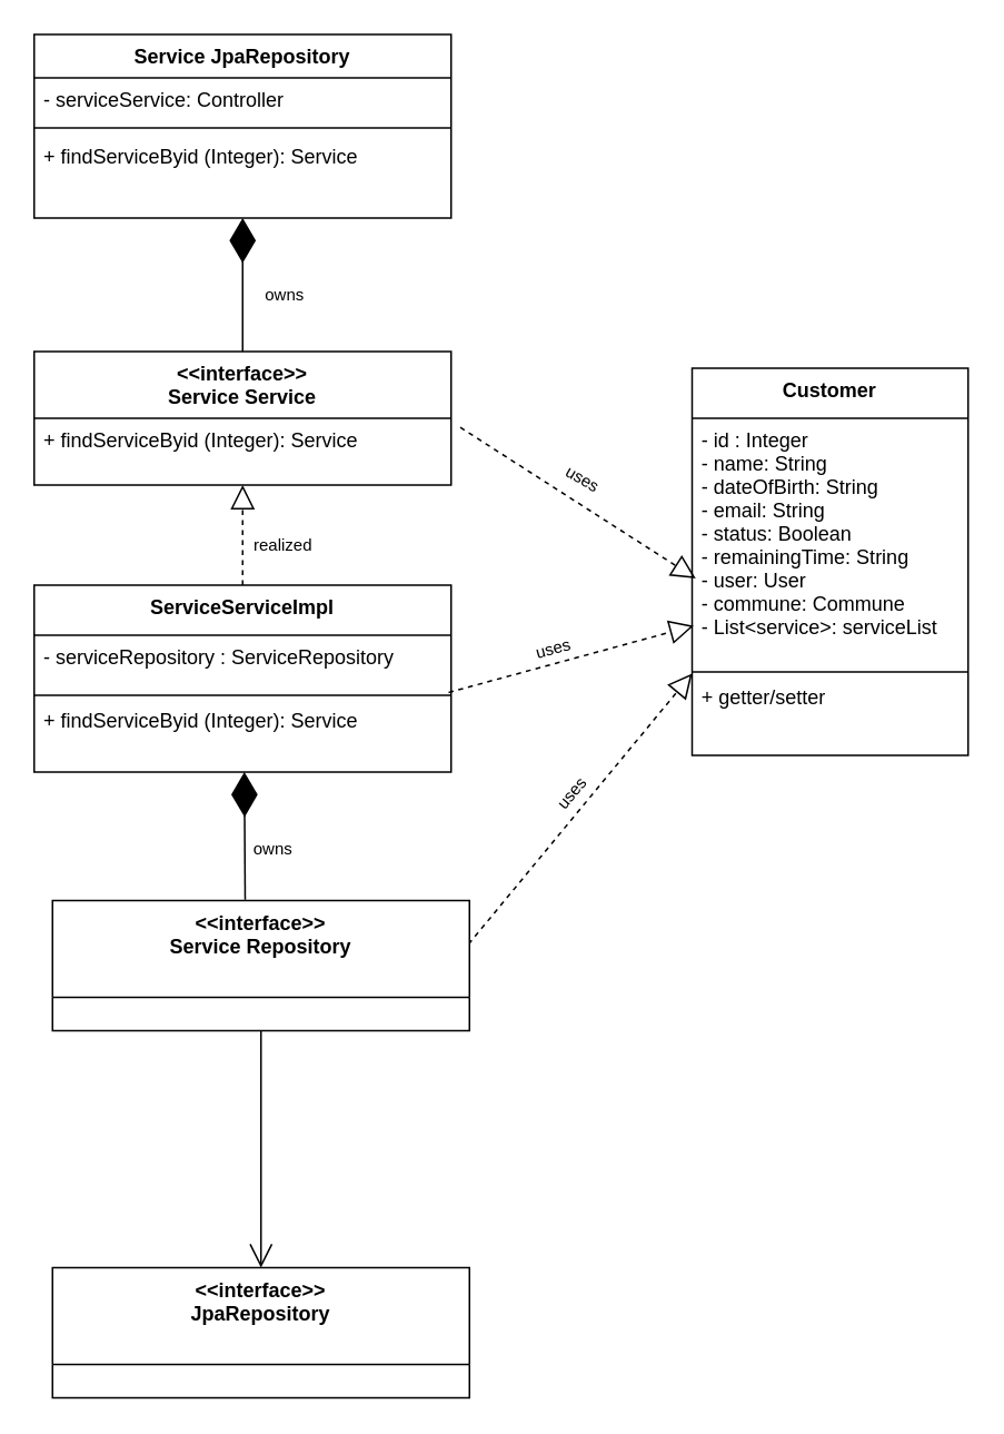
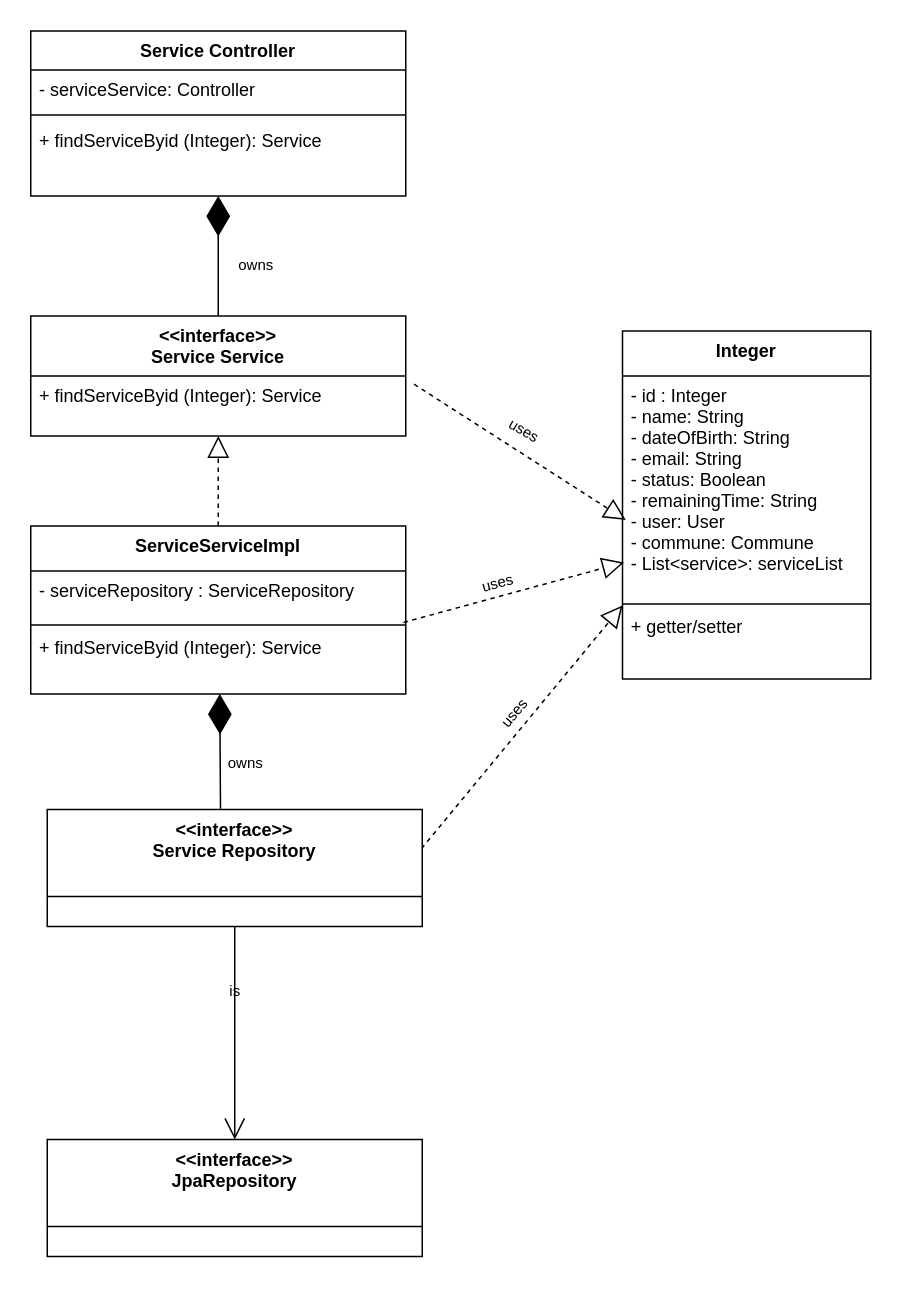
- <mxCell id="6" value="Service JpaRepository" style="swimlane;fontStyle=1;align=center;verticalAlign=top;childLayout=stackLayout;horizontal=1;startSize=26;horizontalStack=0;resizeParent=1;resizeLast=0;collapsible=1;marginBottom=0;rounded=0;shadow=0;strokeWidth=1;" parent="1" vertex="1"><mxGeometry x="20" y="20" width="250" height="110" as="geometry"><mxRectangle x="230" y="140" width="160" height="26" as="alternateBounds" /></mxGeometry></mxCell>
+ <mxCell id="6" value="Service Controller" style="swimlane;fontStyle=1;align=center;verticalAlign=top;childLayout=stackLayout;horizontal=1;startSize=26;horizontalStack=0;resizeParent=1;resizeLast=0;collapsible=1;marginBottom=0;rounded=0;shadow=0;strokeWidth=1;" parent="1" vertex="1"><mxGeometry x="20" y="20" width="250" height="110" as="geometry"><mxRectangle x="230" y="140" width="160" height="26" as="alternateBounds" /></mxGeometry></mxCell>
- <mxCell id="2" value="Customer" style="swimlane;fontStyle=1;align=center;verticalAlign=top;childLayout=stackLayout;horizontal=1;startSize=30;horizontalStack=0;resizeParent=1;resizeLast=0;collapsible=1;marginBottom=0;rounded=0;shadow=0;strokeWidth=1;" parent="1" vertex="1"><mxGeometry x="414.5" y="220" width="165.5" height="232" as="geometry"><mxRectangle x="230" y="140" width="160" height="26" as="alternateBounds" /></mxGeometry></mxCell>
+ <mxCell id="2" value="Integer" style="swimlane;fontStyle=1;align=center;verticalAlign=top;childLayout=stackLayout;horizontal=1;startSize=30;horizontalStack=0;resizeParent=1;resizeLast=0;collapsible=1;marginBottom=0;rounded=0;shadow=0;strokeWidth=1;" parent="1" vertex="1"><mxGeometry x="414.5" y="220" width="165.5" height="232" as="geometry"><mxRectangle x="230" y="140" width="160" height="26" as="alternateBounds" /></mxGeometry></mxCell>
- <mxCell id="19" value="&lt;font style=&quot;font-size: 10px;&quot;&gt;realized&lt;/font&gt;" style="text;html=1;align=center;verticalAlign=middle;resizable=0;points=[];autosize=1;strokeColor=none;fillColor=none;fontSize=8;strokeWidth=3;" parent="1" vertex="1"><mxGeometry x="144" y="316" width="50" height="20" as="geometry" /></mxCell>
+ <mxCell id="24" value="is" style="text;html=1;align=center;verticalAlign=middle;resizable=0;points=[];autosize=1;strokeColor=none;fillColor=none;fontSize=10;" parent="1" vertex="1"><mxGeometry x="146" y="650" width="20" height="20" as="geometry" /></mxCell>
